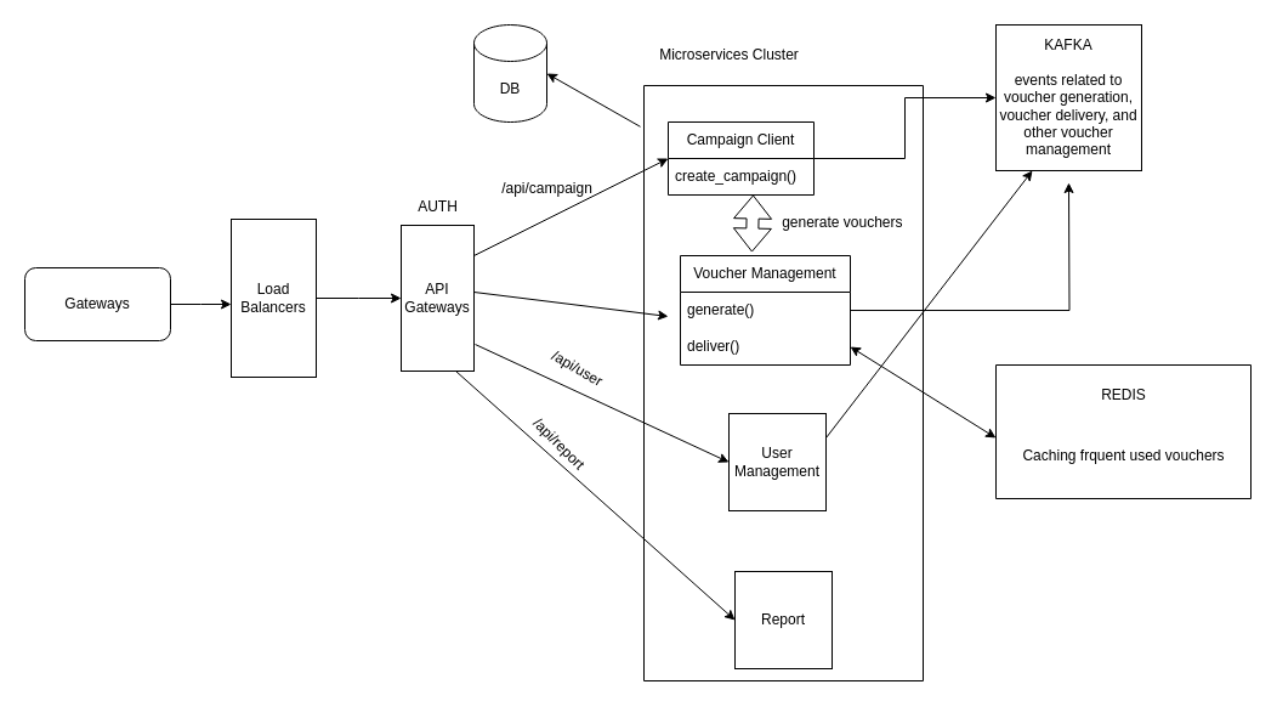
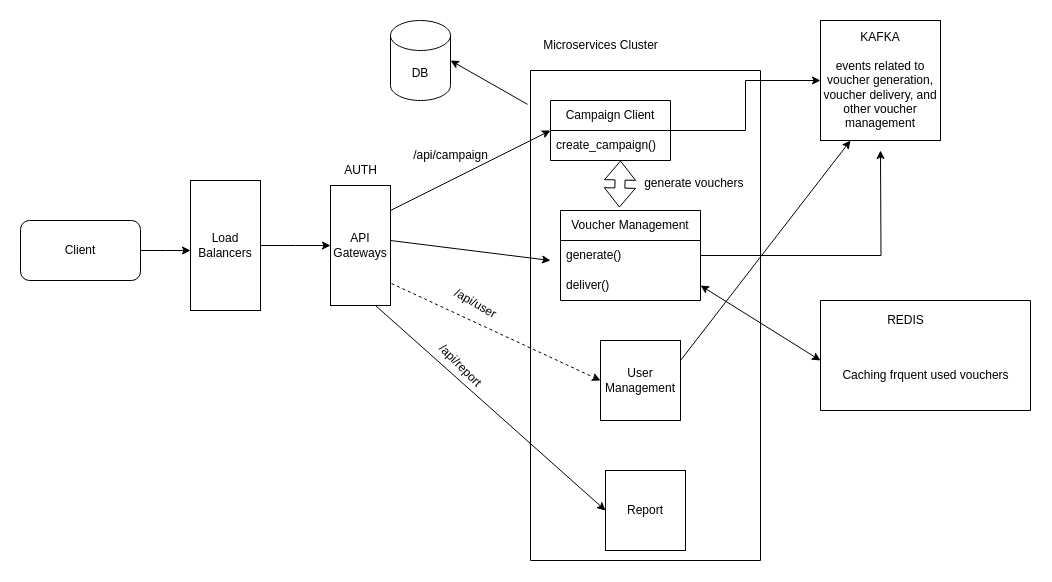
- <mxCell id="3" value="Gateways" style="rounded=1;whiteSpace=wrap;html=1;" vertex="1" parent="1"><mxGeometry x="20" y="220" width="120" height="60" as="geometry" /></mxCell>
+ <mxCell id="3" value="Client" style="rounded=1;whiteSpace=wrap;html=1;" vertex="1" parent="1"><mxGeometry x="20" y="220" width="120" height="60" as="geometry" /></mxCell>
- <mxCell id="32" value="REDIS" style="text;html=1;align=center;verticalAlign=middle;resizable=0;points=[];autosize=1;strokeColor=none;fillColor=none;" vertex="1" parent="31"><mxGeometry x="75" y="10" width="60" height="30" as="geometry" /></mxCell>
+ <mxCell id="32" value="REDIS" style="text;html=1;align=center;verticalAlign=middle;resizable=0;points=[];autosize=1;strokeColor=none;fillColor=none;" vertex="1" parent="31"><mxGeometry x="55" y="5" width="60" height="30" as="geometry" /></mxCell>
- <mxCell id="29" value="" style="endArrow=classic;html=1;rounded=0;entryX=0;entryY=0.5;entryDx=0;entryDy=0;exitX=0.817;exitY=-0.017;exitDx=0;exitDy=0;exitPerimeter=0;" edge="1" parent="1" source="6" target="19"><mxGeometry width="50" height="50" relative="1" as="geometry"><mxPoint x="510" y="360" as="sourcePoint" /><mxPoint x="560" y="310" as="targetPoint" /></mxGeometry></mxCell>
+ <mxCell id="29" value="" style="endArrow=classic;html=1;rounded=0;entryX=0;entryY=0.5;entryDx=0;entryDy=0;exitX=0.817;exitY=-0.017;exitDx=0;exitDy=0;exitPerimeter=0;dashed=1;" edge="1" parent="1" source="6" target="19"><mxGeometry width="50" height="50" relative="1" as="geometry"><mxPoint x="510" y="360" as="sourcePoint" /><mxPoint x="560" y="310" as="targetPoint" /></mxGeometry></mxCell>
